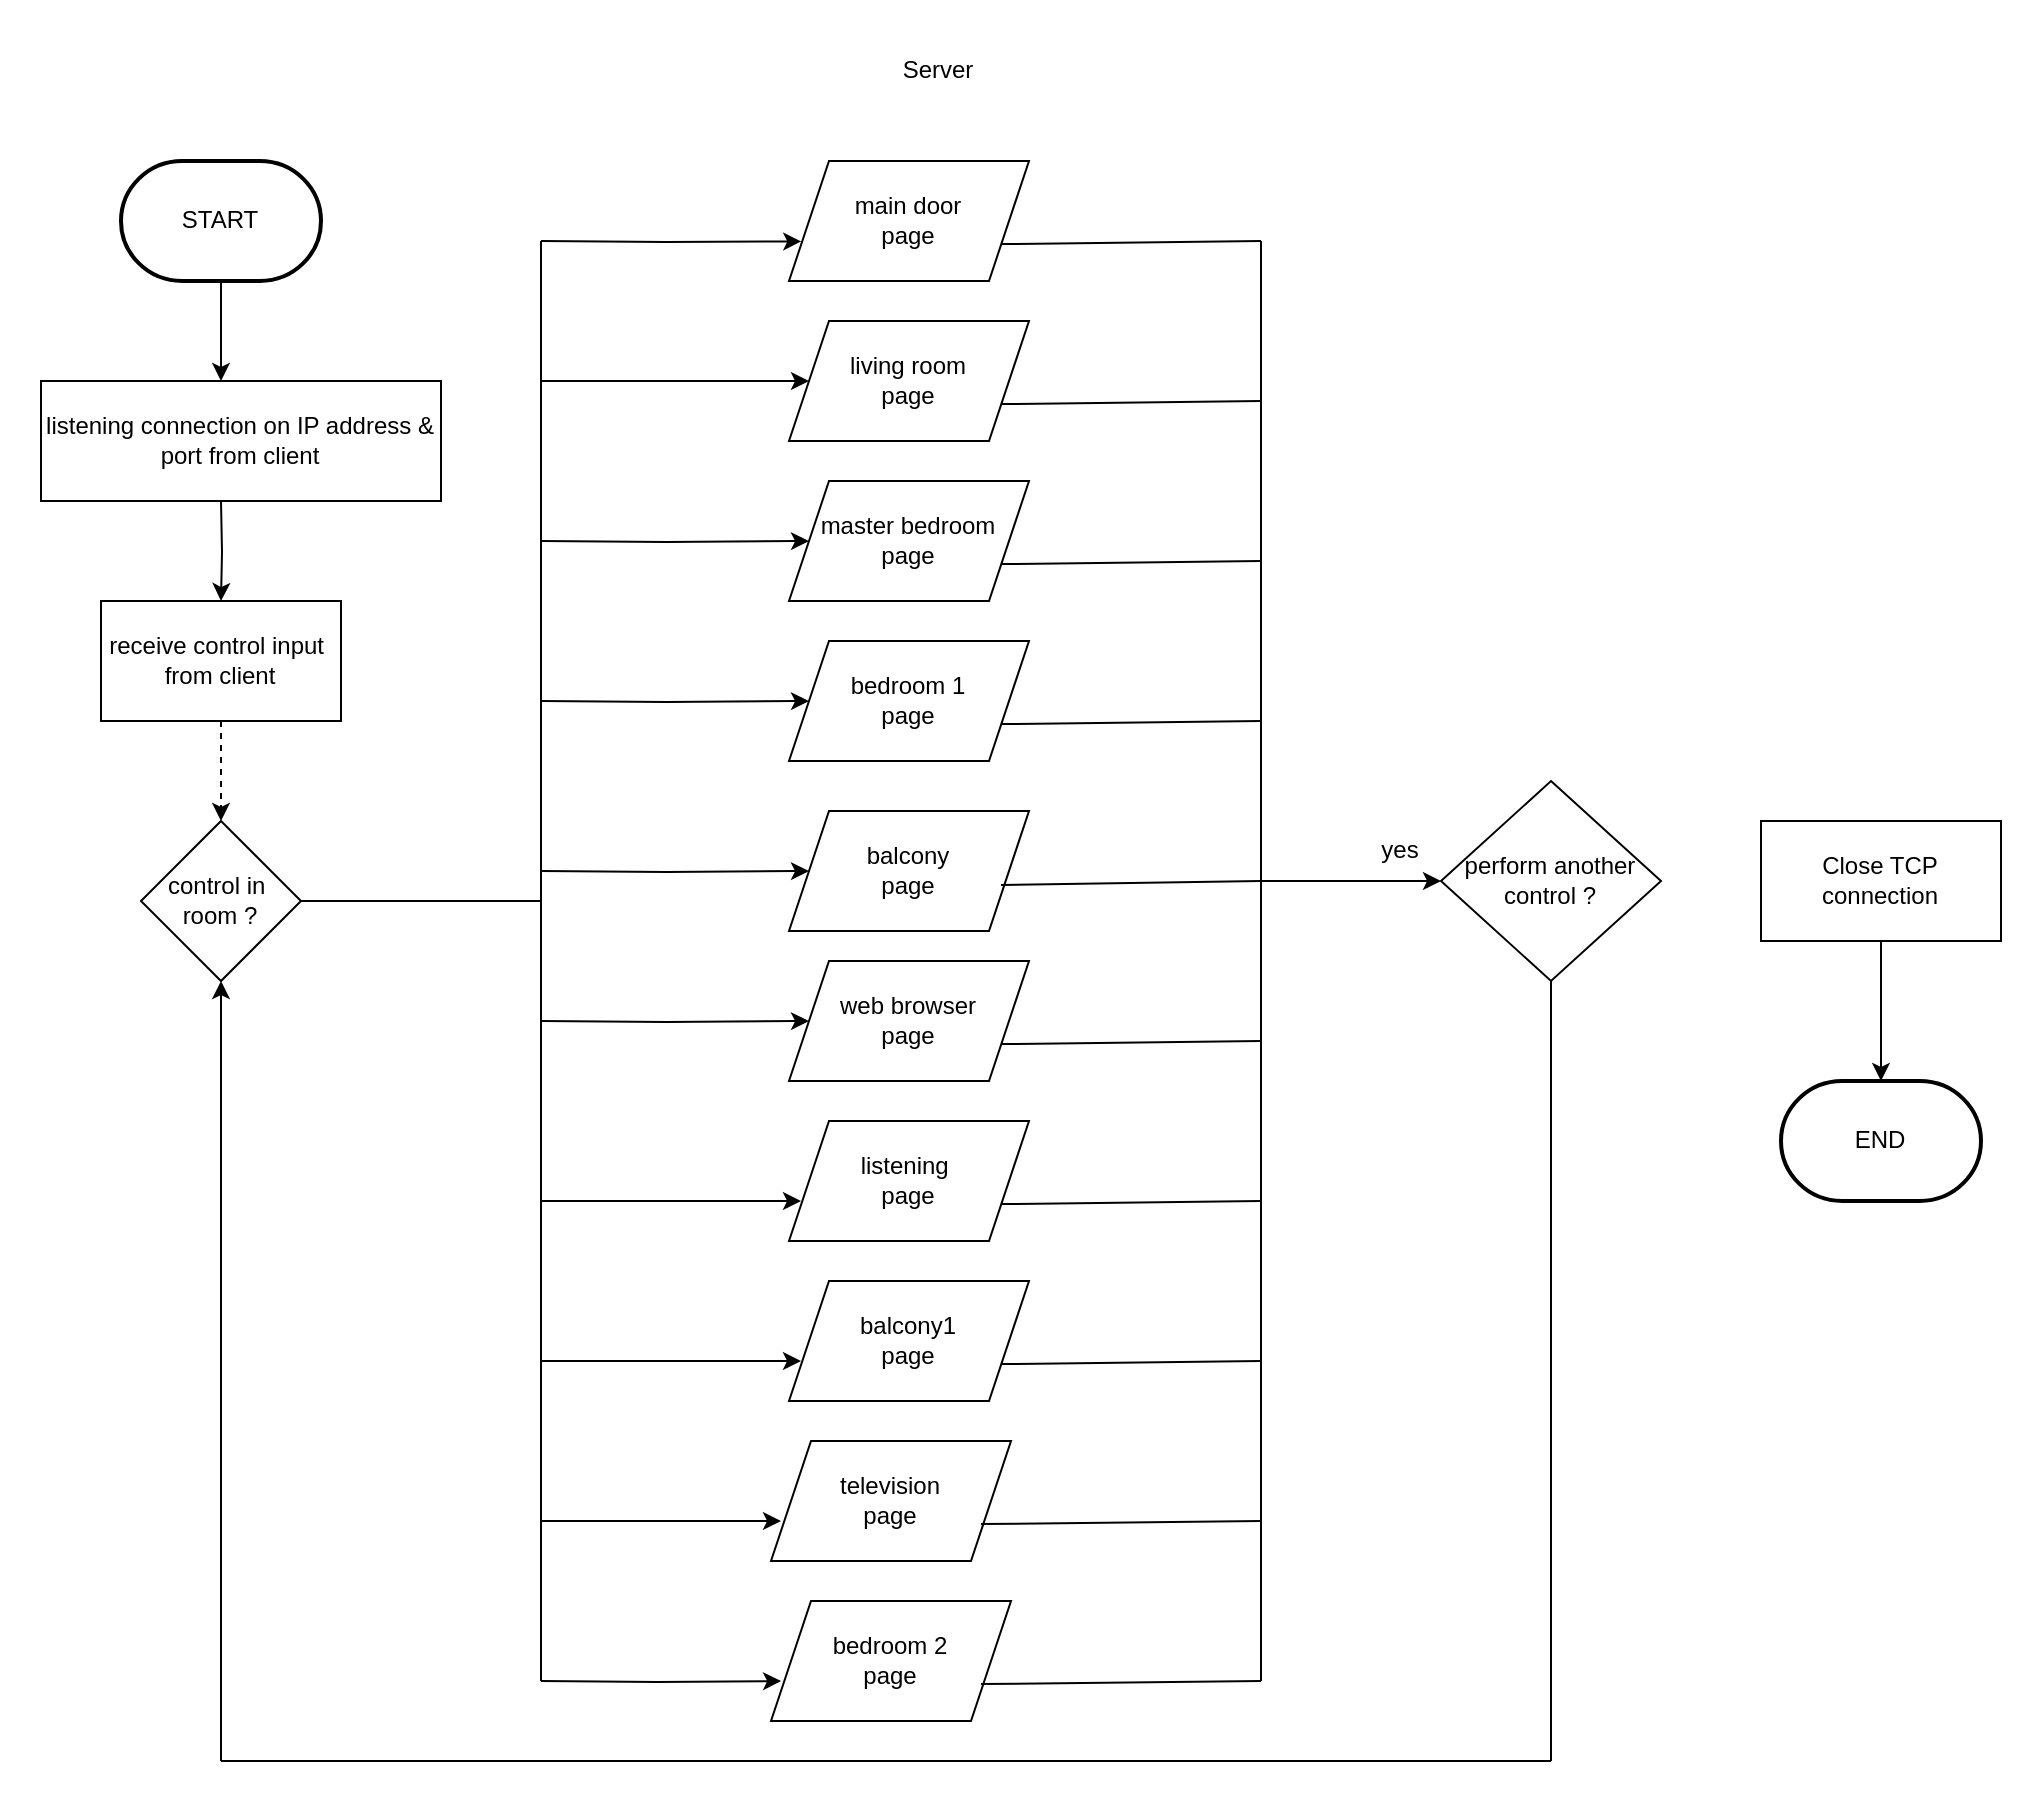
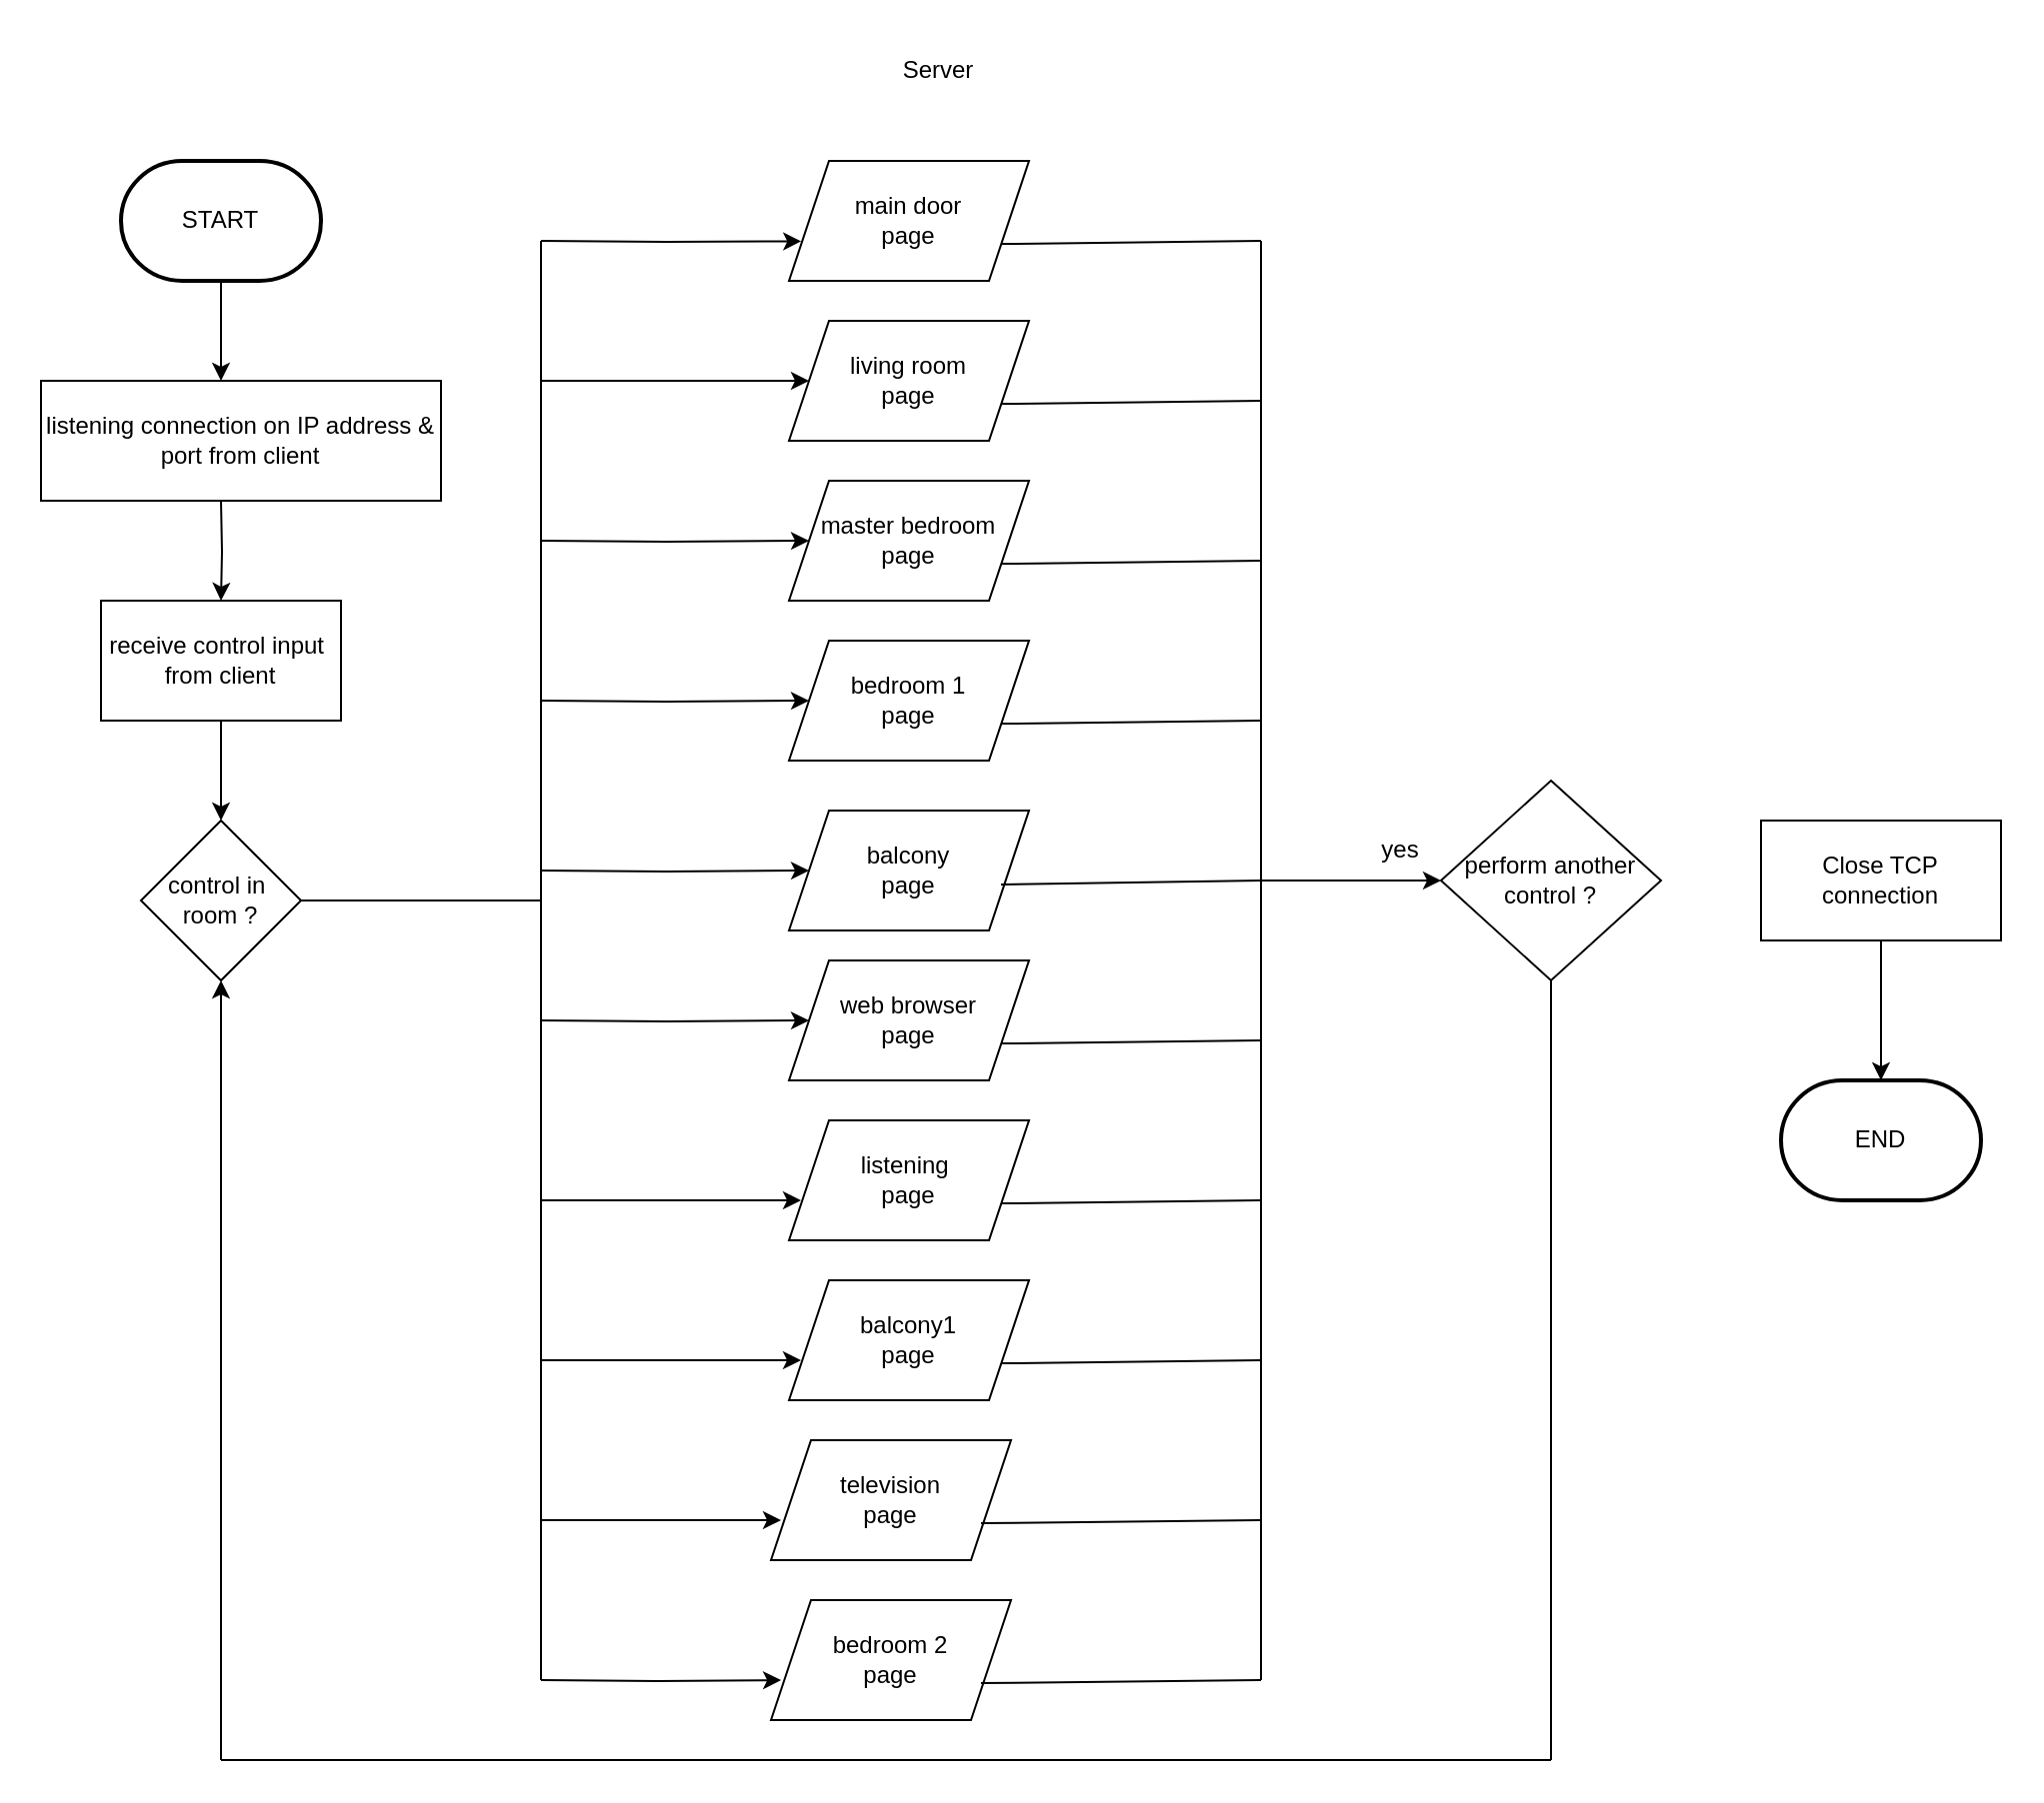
- <mxCell id="7" value="" style="edgeStyle=orthogonalEdgeStyle;rounded=0;orthogonalLoop=1;jettySize=auto;html=1;dashed=1;" edge="1" parent="1" source="8" target="10"><mxGeometry relative="1" as="geometry" /></mxCell>
+ <mxCell id="7" value="" style="edgeStyle=orthogonalEdgeStyle;rounded=0;orthogonalLoop=1;jettySize=auto;html=1;" edge="1" parent="1" source="8" target="10"><mxGeometry relative="1" as="geometry" /></mxCell>
